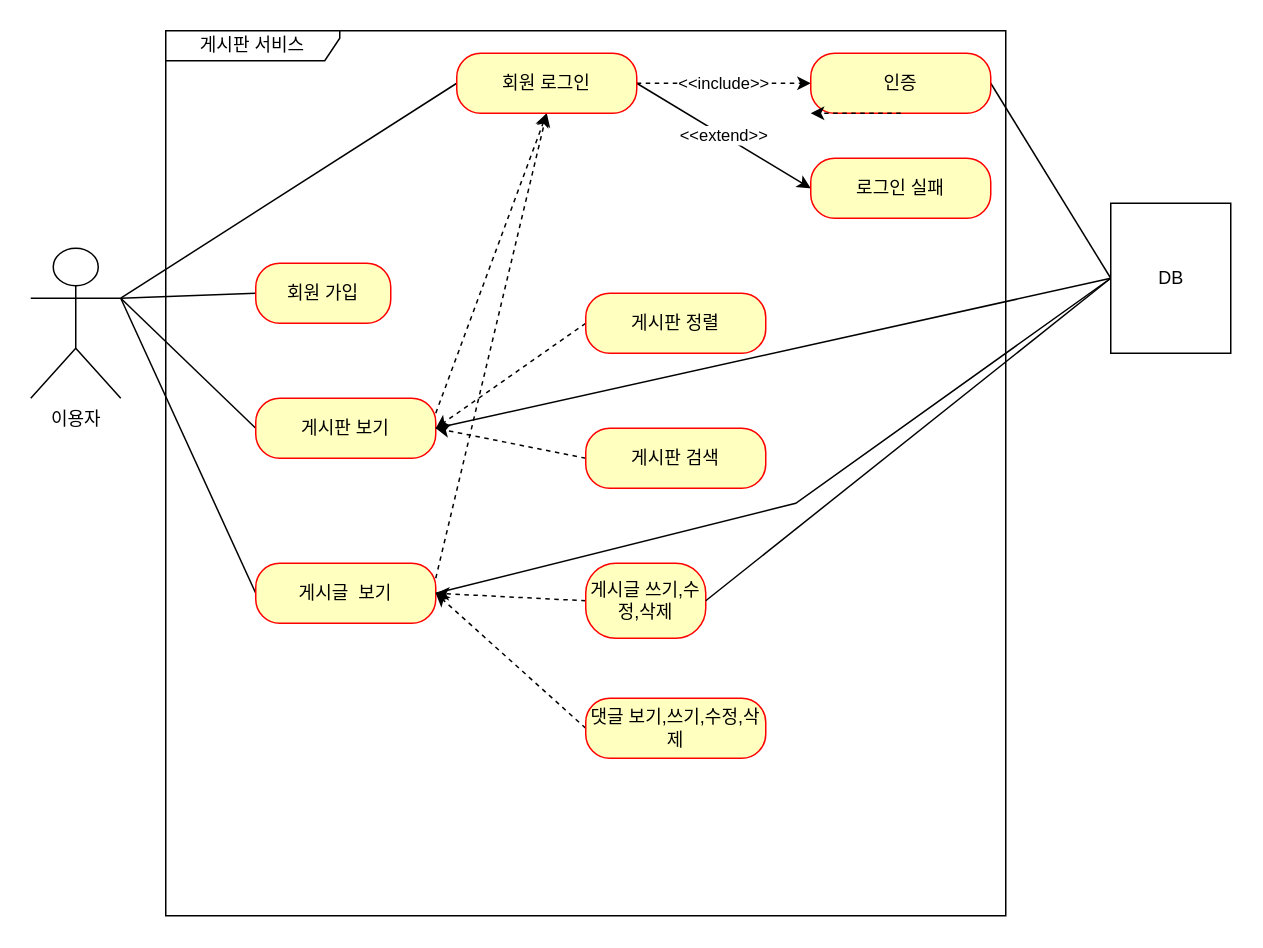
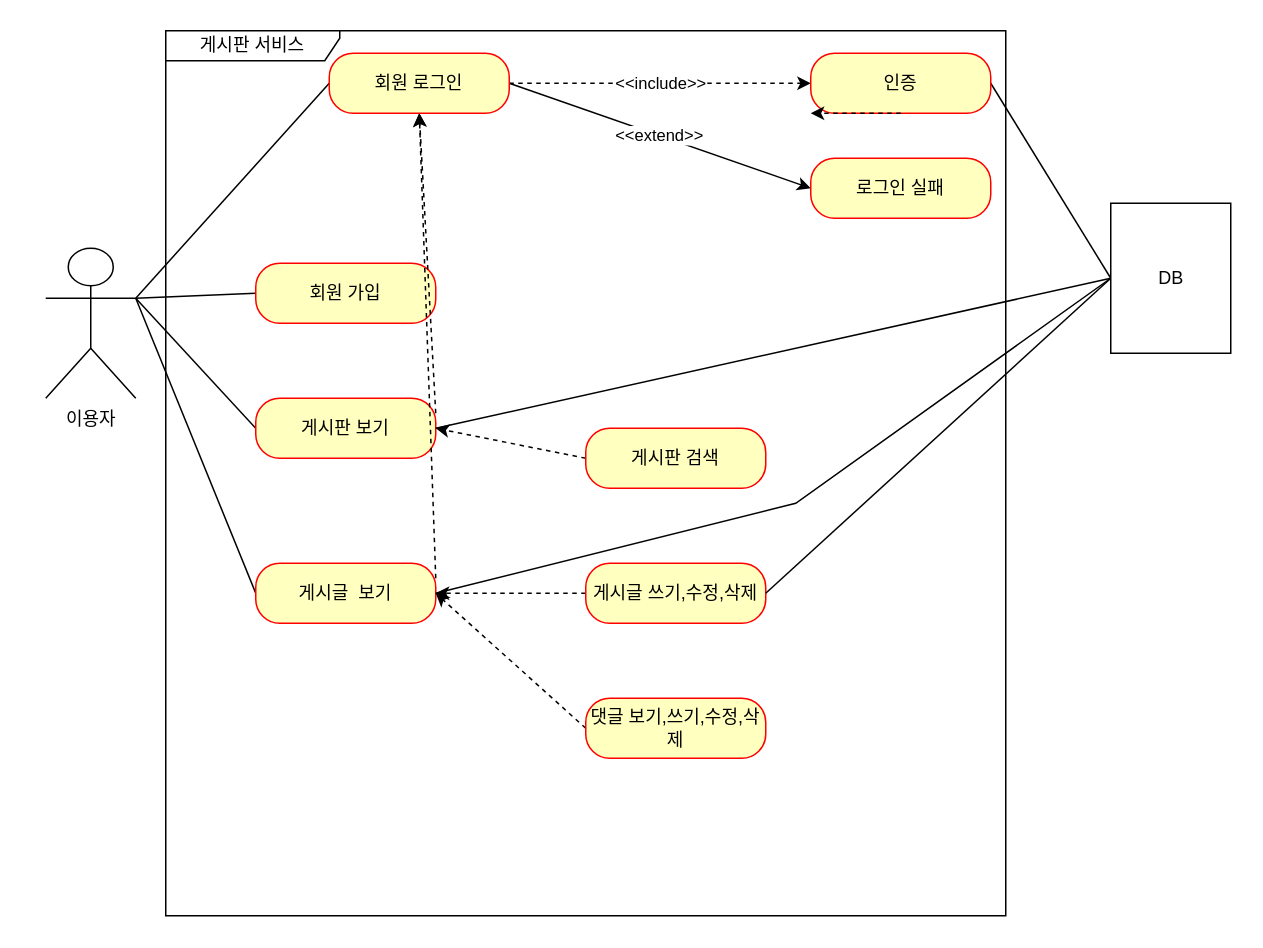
- <mxCell id="15" value="회원 로그인" style="rounded=1;whiteSpace=wrap;html=1;arcSize=40;fontColor=#000000;fillColor=#ffffc0;strokeColor=#ff0000;" vertex="1" parent="1"><mxGeometry x="304" y="35" width="120" height="40" as="geometry" /></mxCell>
+ <mxCell id="15" value="회원 로그인" style="rounded=1;whiteSpace=wrap;html=1;arcSize=40;fontColor=#000000;fillColor=#ffffc0;strokeColor=#ff0000;" vertex="1" parent="1"><mxGeometry x="219" y="35" width="120" height="40" as="geometry" /></mxCell>
- <mxCell id="5" value="회원 가입" style="rounded=1;whiteSpace=wrap;html=1;arcSize=40;fontColor=#000000;fillColor=#ffffc0;strokeColor=#ff0000;" vertex="1" parent="1"><mxGeometry x="170" y="175" width="90" height="40" as="geometry" /></mxCell>
+ <mxCell id="5" value="회원 가입" style="rounded=1;whiteSpace=wrap;html=1;arcSize=40;fontColor=#000000;fillColor=#ffffc0;strokeColor=#ff0000;" vertex="1" parent="1"><mxGeometry x="170" y="175" width="120" height="40" as="geometry" /></mxCell>
- <mxCell id="2" value="이용자" style="shape=umlActor;verticalLabelPosition=bottom;verticalAlign=top;html=1;" vertex="1" parent="1"><mxGeometry x="20" y="165" width="60" height="100" as="geometry" /></mxCell>
+ <mxCell id="2" value="이용자" style="shape=umlActor;verticalLabelPosition=bottom;verticalAlign=top;html=1;" vertex="1" parent="1"><mxGeometry x="30" y="165" width="60" height="100" as="geometry" /></mxCell>
- <mxCell id="20" value="게시판 정렬" style="rounded=1;whiteSpace=wrap;html=1;arcSize=40;fontColor=#000000;fillColor=#ffffc0;strokeColor=#ff0000;" vertex="1" parent="1"><mxGeometry x="390" y="195" width="120" height="40" as="geometry" /></mxCell>
- <mxCell id="19" style="edgeStyle=none;rounded=0;orthogonalLoop=1;jettySize=auto;html=1;exitX=0;exitY=0.5;exitDx=0;exitDy=0;entryX=1;entryY=0.5;entryDx=0;entryDy=0;dashed=1;startArrow=none;startFill=0;endArrow=classic;endFill=1;" edge="1" parent="1" source="20" target="8"><mxGeometry relative="1" as="geometry" /></mxCell>
- <mxCell id="24" value="게시글 쓰기,수정,삭제" style="rounded=1;whiteSpace=wrap;html=1;arcSize=40;fontColor=#000000;fillColor=#ffffc0;strokeColor=#ff0000;" vertex="1" parent="1"><mxGeometry x="390" y="375" width="80" height="50" as="geometry" /></mxCell>
+ <mxCell id="24" value="게시글 쓰기,수정,삭제" style="rounded=1;whiteSpace=wrap;html=1;arcSize=40;fontColor=#000000;fillColor=#ffffc0;strokeColor=#ff0000;" vertex="1" parent="1"><mxGeometry x="390" y="375" width="120" height="40" as="geometry" /></mxCell>
